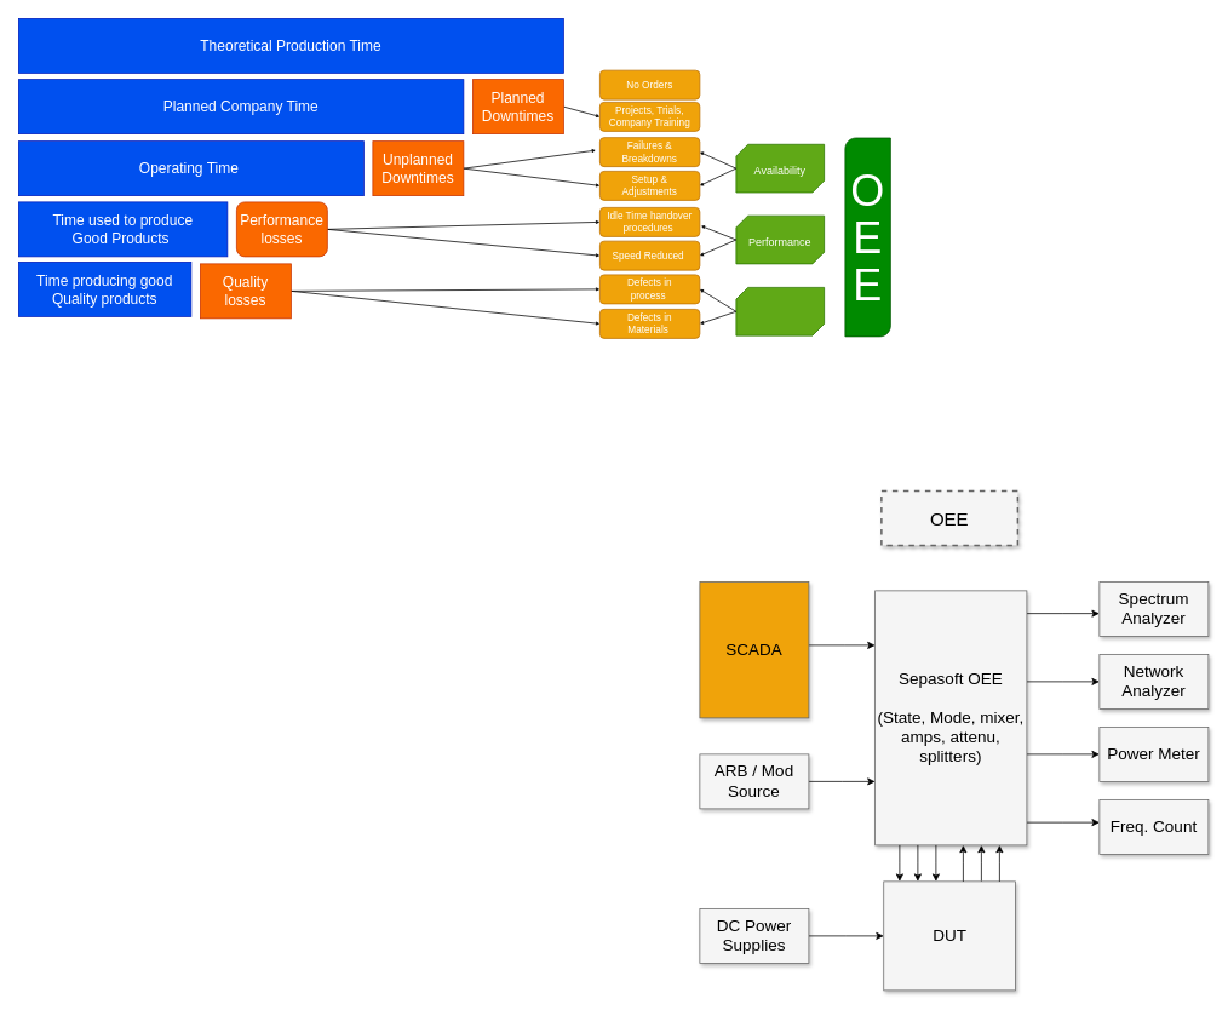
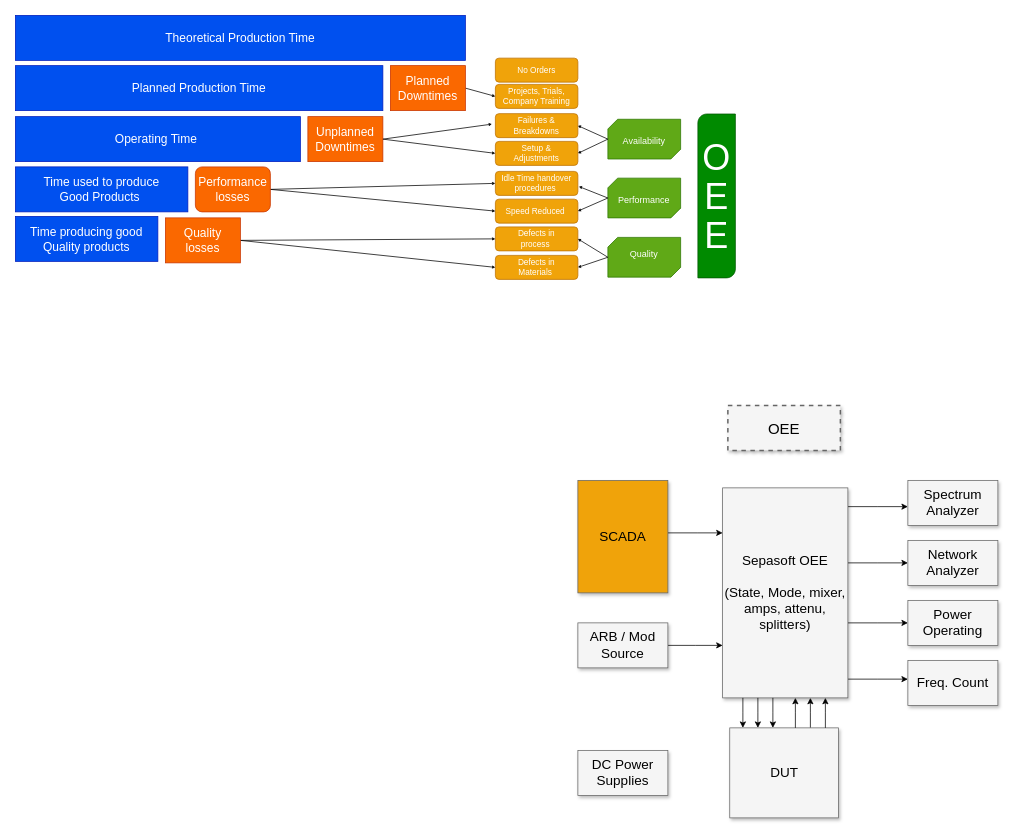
- <mxCell id="26" value="Planned Company Time" style="rounded=0;whiteSpace=wrap;html=1;fontSize=16;fillColor=#0050ef;fontColor=#ffffff;strokeColor=#001DBC;" vertex="1" parent="1"><mxGeometry x="20" y="87" width="490" height="60" as="geometry" /></mxCell>
+ <mxCell id="26" value="Planned Production Time" style="rounded=0;whiteSpace=wrap;html=1;fontSize=16;fillColor=#0050ef;fontColor=#ffffff;strokeColor=#001DBC;" vertex="1" parent="1"><mxGeometry x="20" y="87" width="490" height="60" as="geometry" /></mxCell>
+ <mxCell id="57" value="Quality&amp;nbsp;" style="text;html=1;strokeColor=none;fillColor=none;align=center;verticalAlign=middle;whiteSpace=wrap;rounded=0;fontSize=12;fontFamily=Helvetica;fontColor=#FFFFFF;" vertex="1" parent="55"><mxGeometry x="20" y="14.0" width="60" height="30" as="geometry" /></mxCell>
- <mxCell id="11" value="Power Meter" style="whiteSpace=wrap;html=1;shadow=1;fontSize=18;fillColor=#f5f5f5;strokeColor=#666666;" parent="1" vertex="1"><mxGeometry x="1210" y="800" width="120" height="60" as="geometry" /></mxCell>
+ <mxCell id="11" value="Power Operating" style="whiteSpace=wrap;html=1;shadow=1;fontSize=18;fillColor=#f5f5f5;strokeColor=#666666;" parent="1" vertex="1"><mxGeometry x="1210" y="800" width="120" height="60" as="geometry" /></mxCell>
- <mxCell id="18" style="edgeStyle=elbowEdgeStyle;rounded=0;html=1;startArrow=none;startFill=0;jettySize=auto;orthogonalLoop=1;fontSize=18;elbow=vertical;" parent="1" source="19" target="17" edge="1"><mxGeometry relative="1" as="geometry" /></mxCell>
